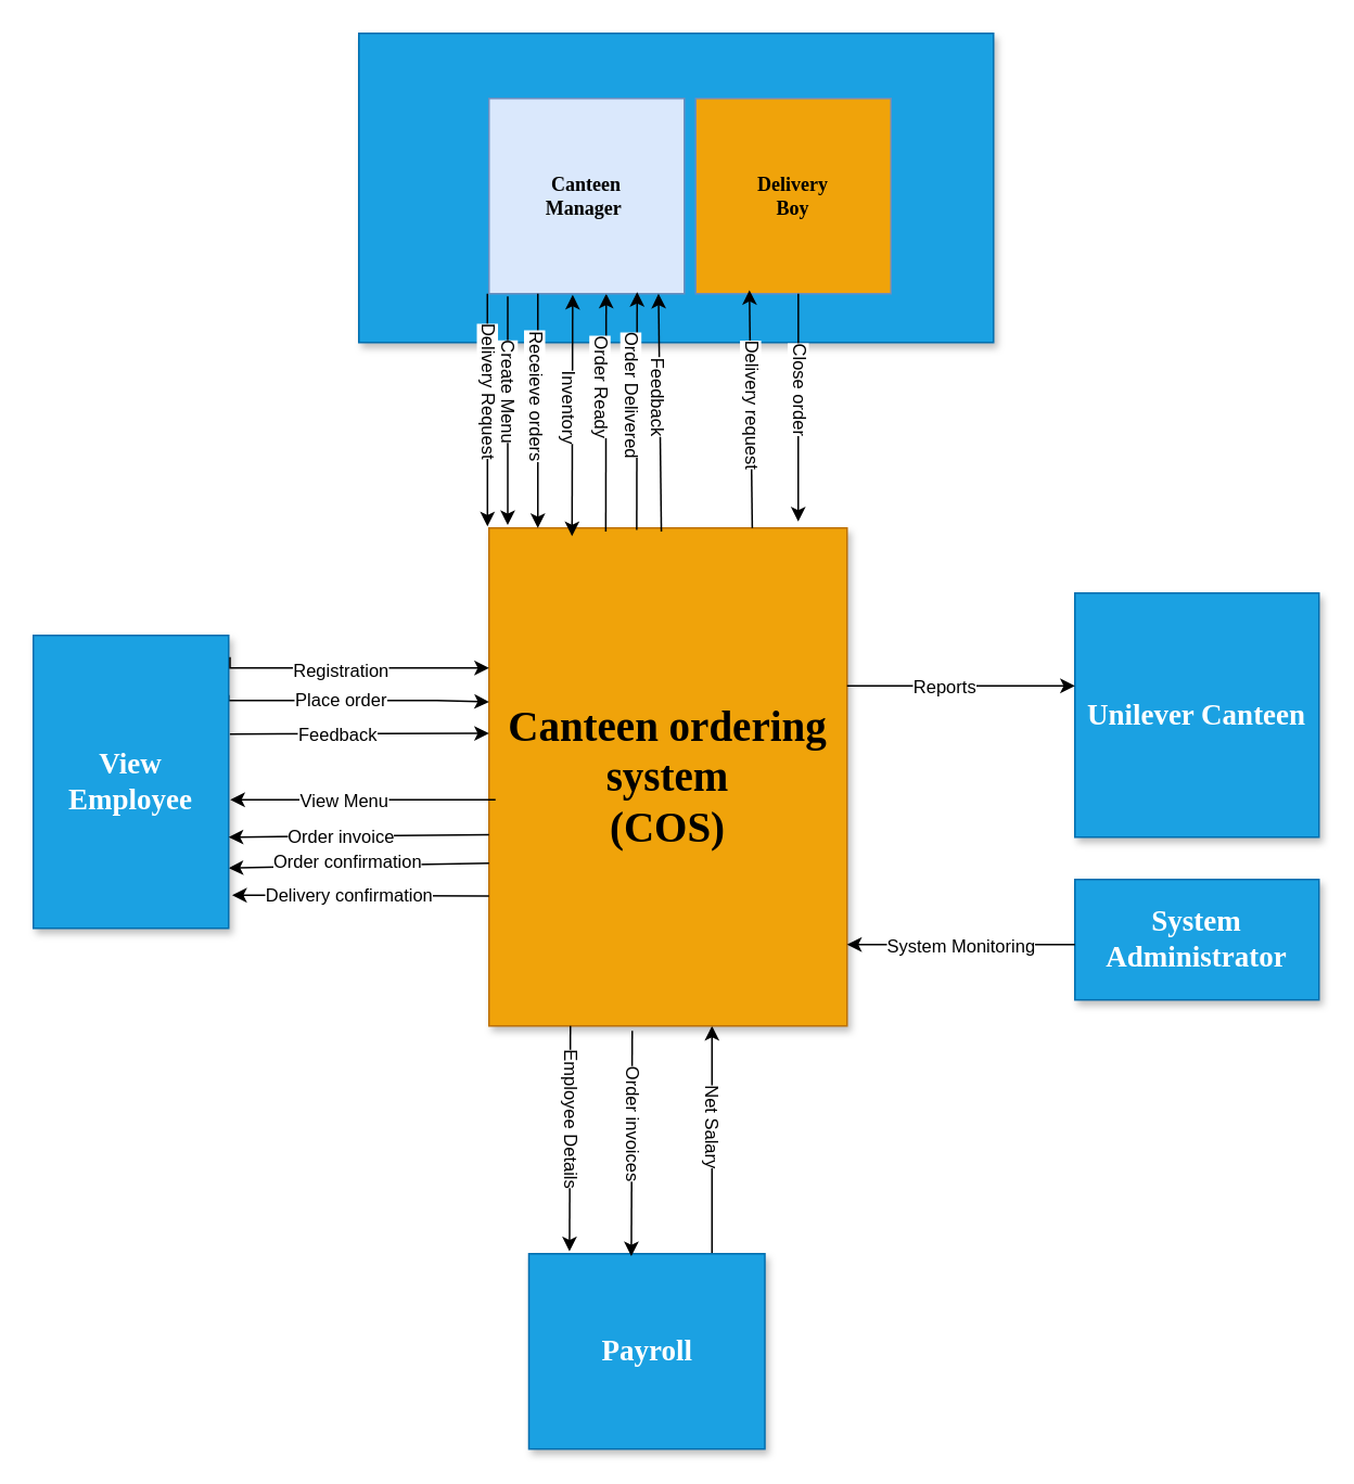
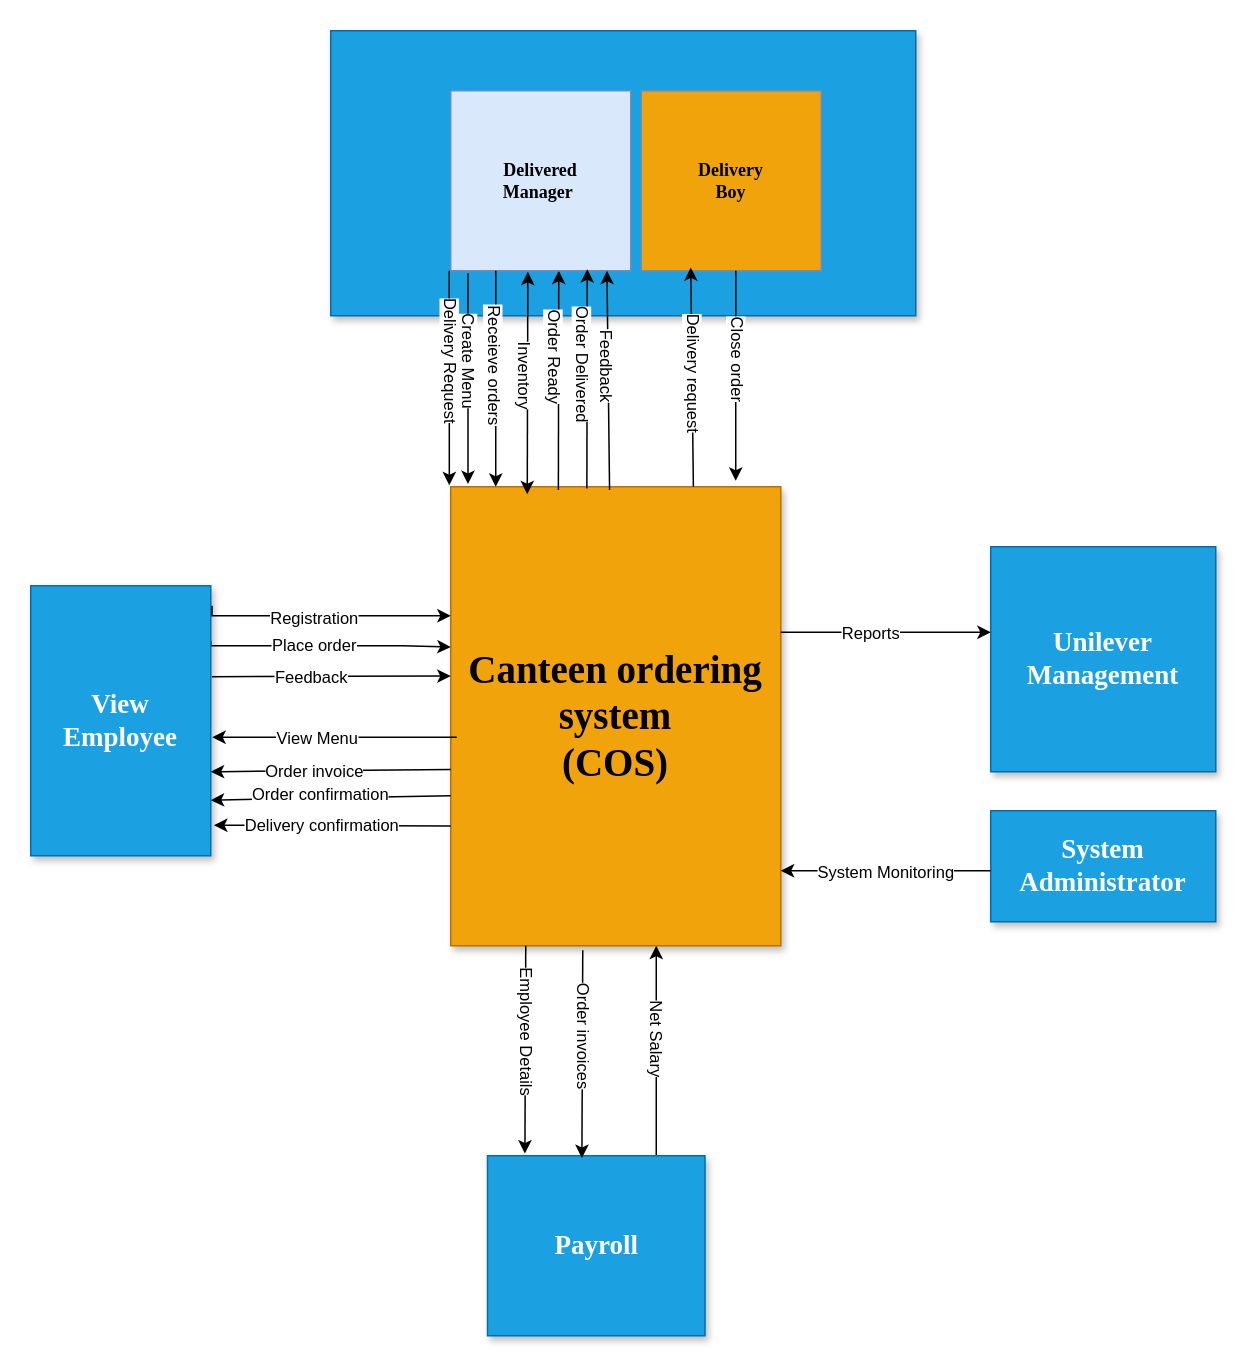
- <mxCell id="23" value="Canteen&lt;br&gt;Manager&amp;nbsp;" style="whiteSpace=wrap;html=1;aspect=fixed;fontStyle=1;fillColor=#dae8fc;strokeColor=#6c8ebf;fontFamily=Verdana;" vertex="1" parent="1"><mxGeometry x="300" y="60" width="120" height="120" as="geometry" /></mxCell>
+ <mxCell id="23" value="Delivered&lt;br&gt;Manager&amp;nbsp;" style="whiteSpace=wrap;html=1;aspect=fixed;fontStyle=1;fillColor=#dae8fc;strokeColor=#6c8ebf;fontFamily=Verdana;" vertex="1" parent="1"><mxGeometry x="300" y="60" width="120" height="120" as="geometry" /></mxCell>
- <mxCell id="39" value="Unilever Canteen" style="whiteSpace=wrap;html=1;shadow=1;fontSize=18;fillColor=#1ba1e2;strokeColor=#006EAF;fontStyle=1;fontFamily=Verdana;fontColor=#ffffff;" vertex="1" parent="1"><mxGeometry x="660" y="364" width="150" height="150" as="geometry" /></mxCell>
+ <mxCell id="39" value="Unilever Management" style="whiteSpace=wrap;html=1;shadow=1;fontSize=18;fillColor=#1ba1e2;strokeColor=#006EAF;fontStyle=1;fontFamily=Verdana;fontColor=#ffffff;" vertex="1" parent="1"><mxGeometry x="660" y="364" width="150" height="150" as="geometry" /></mxCell>
